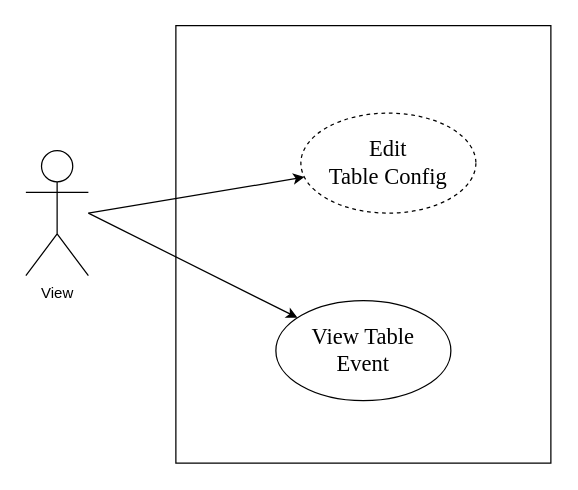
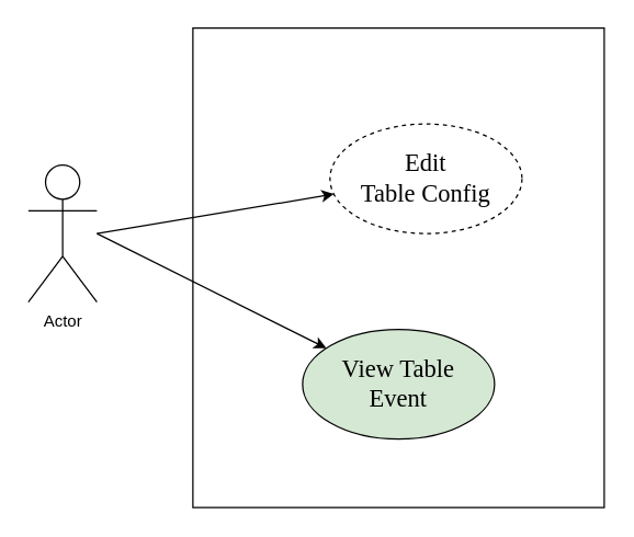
- <mxCell id="3" value="View" style="shape=umlActor;verticalLabelPosition=bottom;verticalAlign=top;html=1;" parent="1" vertex="1"><mxGeometry x="20" y="120" width="50" height="100" as="geometry" /></mxCell>
+ <mxCell id="3" value="Actor" style="shape=umlActor;verticalLabelPosition=bottom;verticalAlign=top;html=1;" parent="1" vertex="1"><mxGeometry x="20" y="120" width="50" height="100" as="geometry" /></mxCell>
- <mxCell id="5" value="&lt;span style=&quot;font-family: &amp;quot;Comic Sans MS&amp;quot;; font-size: 18px;&quot;&gt;View Table&lt;/span&gt;&lt;br style=&quot;font-family: &amp;quot;Comic Sans MS&amp;quot;; font-size: 18px;&quot;&gt;&lt;span style=&quot;font-family: &amp;quot;Comic Sans MS&amp;quot;; font-size: 18px;&quot;&gt;Event&lt;/span&gt;" style="ellipse;whiteSpace=wrap;html=1;" parent="1" vertex="1"><mxGeometry x="220" y="240" width="140" height="80" as="geometry" /></mxCell>
+ <mxCell id="5" value="&lt;span style=&quot;font-family: &amp;quot;Comic Sans MS&amp;quot;; font-size: 18px;&quot;&gt;View Table&lt;/span&gt;&lt;br style=&quot;font-family: &amp;quot;Comic Sans MS&amp;quot;; font-size: 18px;&quot;&gt;&lt;span style=&quot;font-family: &amp;quot;Comic Sans MS&amp;quot;; font-size: 18px;&quot;&gt;Event&lt;/span&gt;" style="ellipse;whiteSpace=wrap;html=1;fillColor=#d5e8d4;" parent="1" vertex="1"><mxGeometry x="220" y="240" width="140" height="80" as="geometry" /></mxCell>
